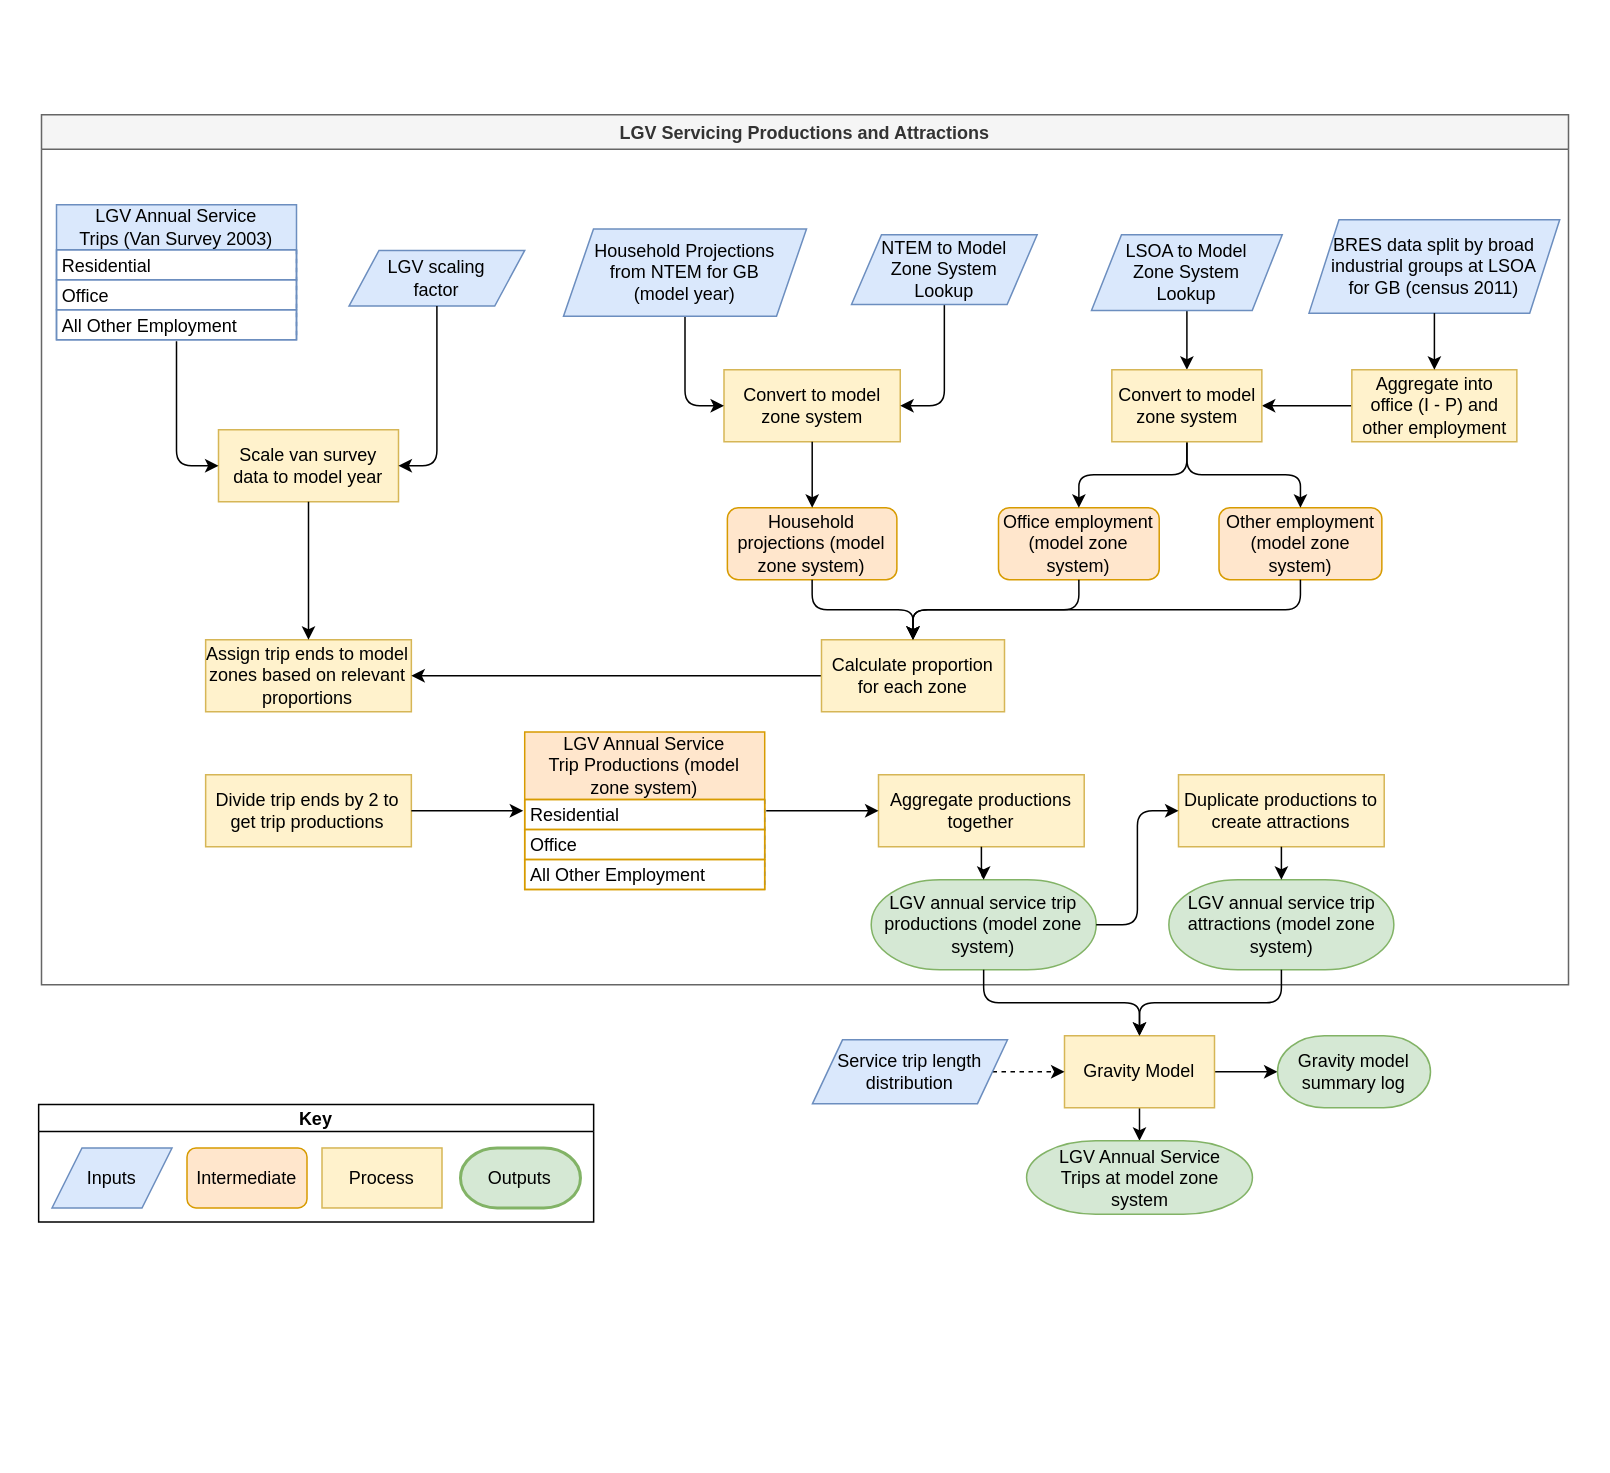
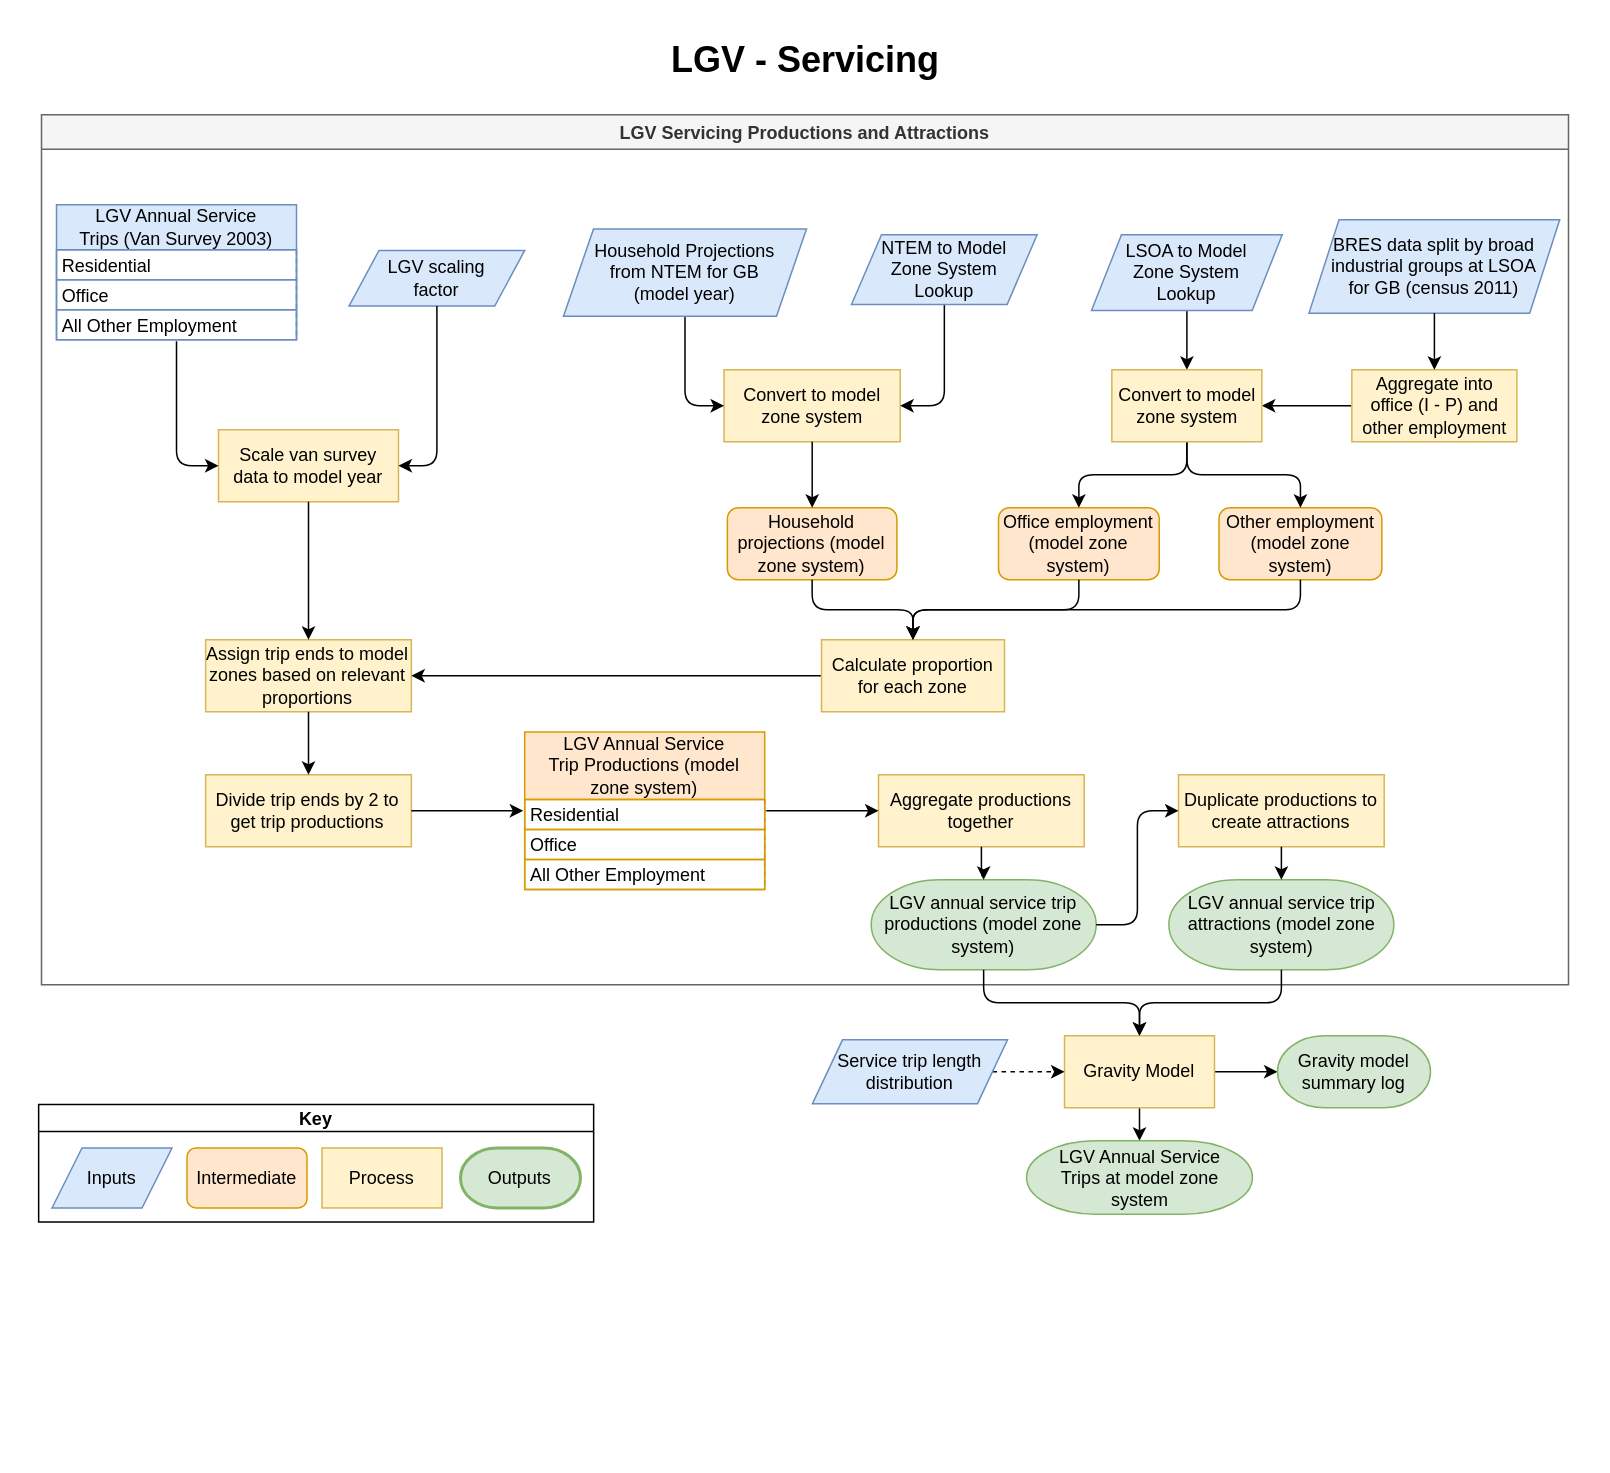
+ <mxCell id="55" value="LGV - Servicing" style="text;strokeColor=none;fillColor=none;html=1;fontSize=24;fontStyle=1;verticalAlign=middle;align=center;" parent="1" vertex="1"><mxGeometry x="20" y="20" width="1031" height="40" as="geometry" /></mxCell>
+ <mxCell id="34" style="edgeStyle=orthogonalEdgeStyle;rounded=1;orthogonalLoop=1;jettySize=auto;html=1;" parent="2" source="19" target="33" edge="1"><mxGeometry relative="1" as="geometry" /></mxCell>
